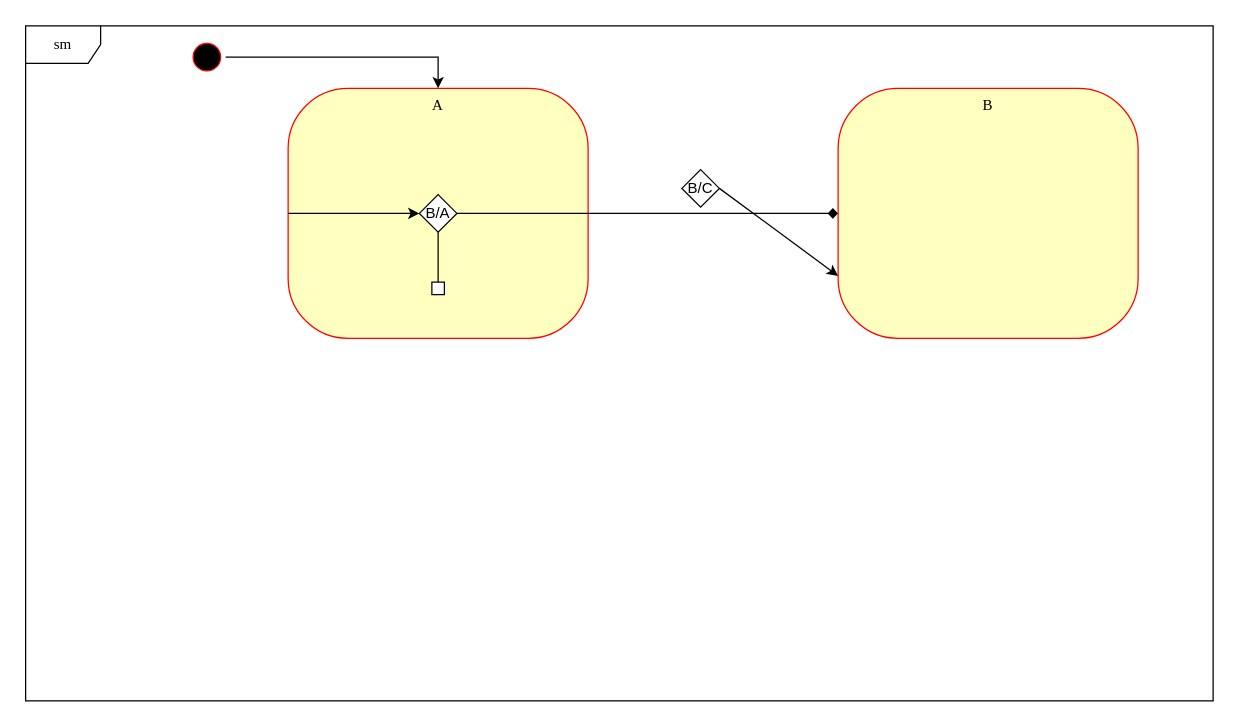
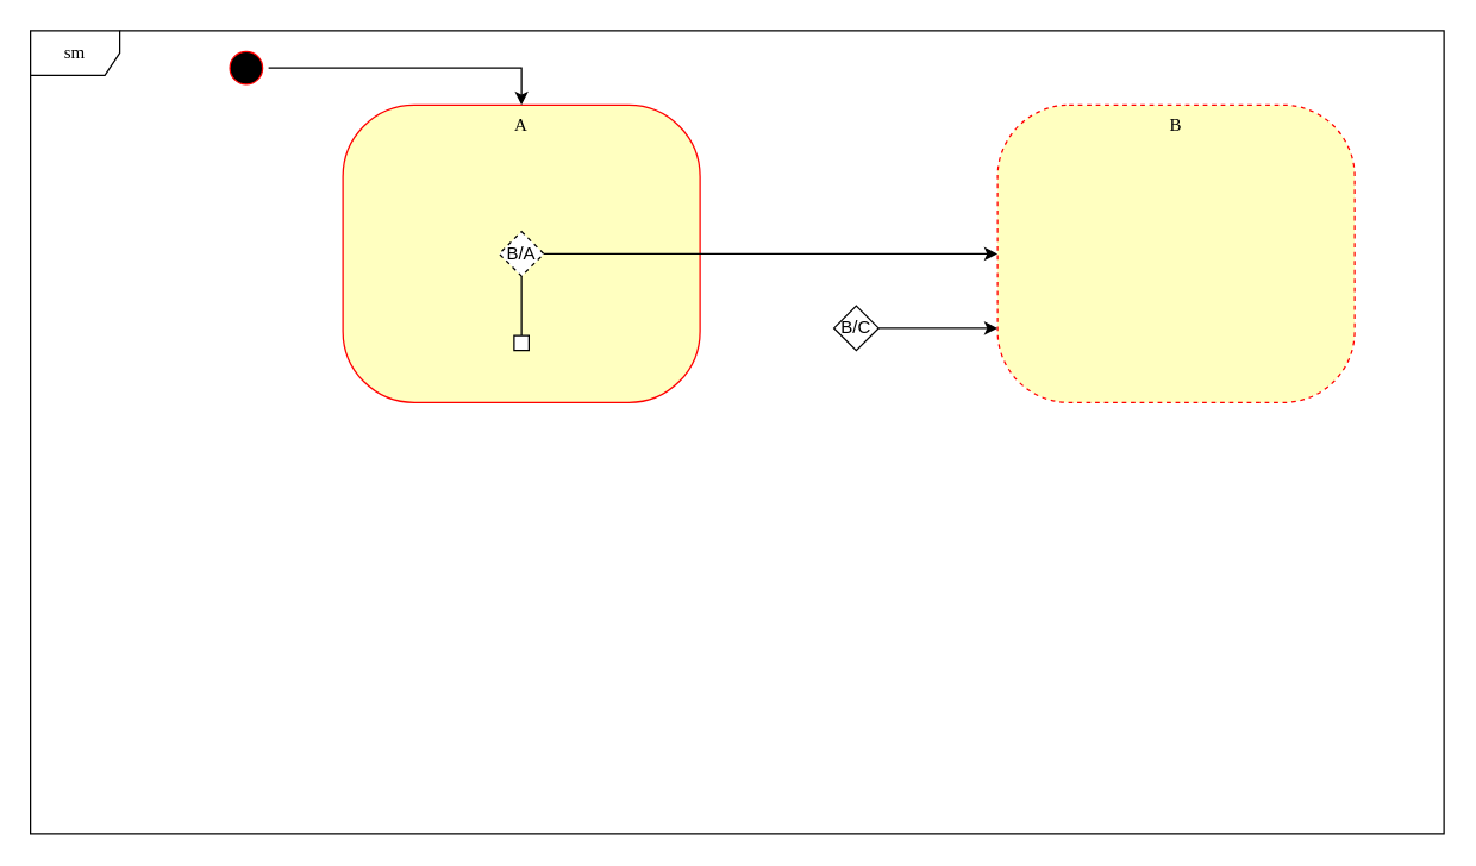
- <mxCell id="7" value="B/C" style="rhombus;whiteSpace=wrap;html=1;" parent="1" vertex="1"><mxGeometry x="545" y="135" width="30" height="30" as="geometry" /></mxCell>
+ <mxCell id="7" value="B/C" style="rhombus;whiteSpace=wrap;html=1;" parent="1" vertex="1"><mxGeometry x="560" y="205" width="30" height="30" as="geometry" /></mxCell>
- <mxCell id="9" style="rounded=0;orthogonalLoop=1;jettySize=auto;html=1;entryX=0;entryY=0.5;entryDx=0;entryDy=0;exitX=0;exitY=0.5;exitDx=0;exitDy=0;" parent="1" source="3" target="10" edge="1"><mxGeometry relative="1" as="geometry"><mxPoint x="230" y="295" as="sourcePoint" /></mxGeometry></mxCell>
- <mxCell id="10" value="B/A" style="rhombus;whiteSpace=wrap;html=1;" parent="1" vertex="1"><mxGeometry x="335" y="155" width="30" height="30" as="geometry" /></mxCell>
+ <mxCell id="10" value="B/A" style="rhombus;whiteSpace=wrap;html=1;dashed=1;" parent="1" vertex="1"><mxGeometry x="335" y="155" width="30" height="30" as="geometry" /></mxCell>
- <mxCell id="11" style="rounded=0;orthogonalLoop=1;jettySize=auto;html=1;exitX=1;exitY=0.5;exitDx=0;exitDy=0;endArrow=diamond;" parent="1" source="10" target="4" edge="1"><mxGeometry relative="1" as="geometry"><mxPoint x="260" y="225" as="sourcePoint" /><mxPoint x="450" y="215" as="targetPoint" /></mxGeometry></mxCell>
+ <mxCell id="11" style="rounded=0;orthogonalLoop=1;jettySize=auto;html=1;exitX=1;exitY=0.5;exitDx=0;exitDy=0;" parent="1" source="10" target="4" edge="1"><mxGeometry relative="1" as="geometry"><mxPoint x="260" y="225" as="sourcePoint" /><mxPoint x="450" y="215" as="targetPoint" /></mxGeometry></mxCell>
- <mxCell id="4" value="B" style="rounded=1;whiteSpace=wrap;html=1;arcSize=24;fillColor=#ffffc0;strokeColor=#ff0000;shadow=0;comic=0;labelBackgroundColor=none;fontFamily=Verdana;fontSize=12;fontColor=#000000;align=center;verticalAlign=top;" parent="1" vertex="1"><mxGeometry x="670" y="70" width="240" height="200" as="geometry" /></mxCell>
+ <mxCell id="4" value="B" style="rounded=1;whiteSpace=wrap;html=1;arcSize=24;fillColor=#ffffc0;strokeColor=#ff0000;shadow=0;comic=0;labelBackgroundColor=none;fontFamily=Verdana;fontSize=12;fontColor=#000000;align=center;verticalAlign=top;dashed=1;" parent="1" vertex="1"><mxGeometry x="670" y="70" width="240" height="200" as="geometry" /></mxCell>
